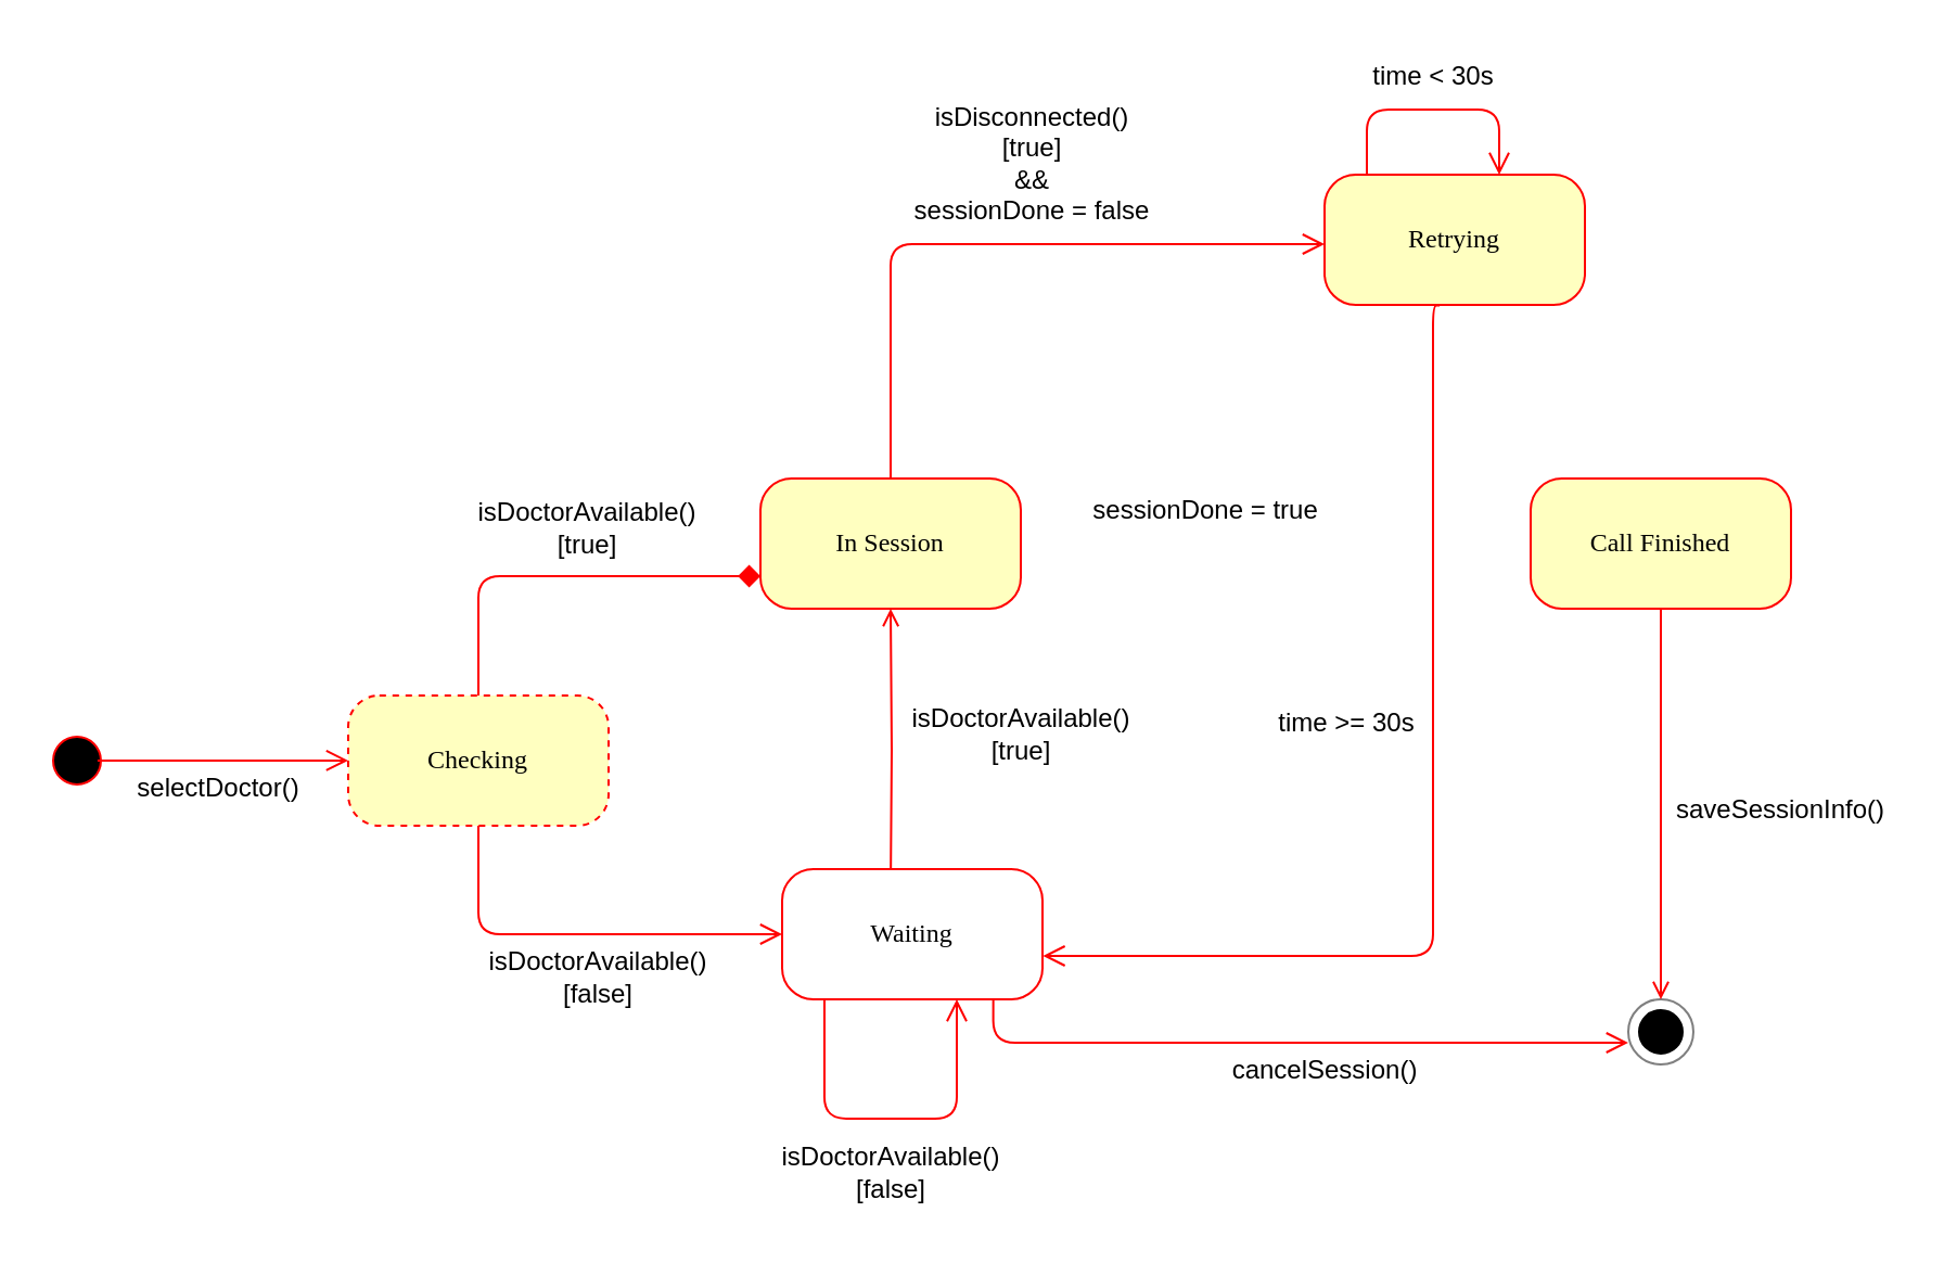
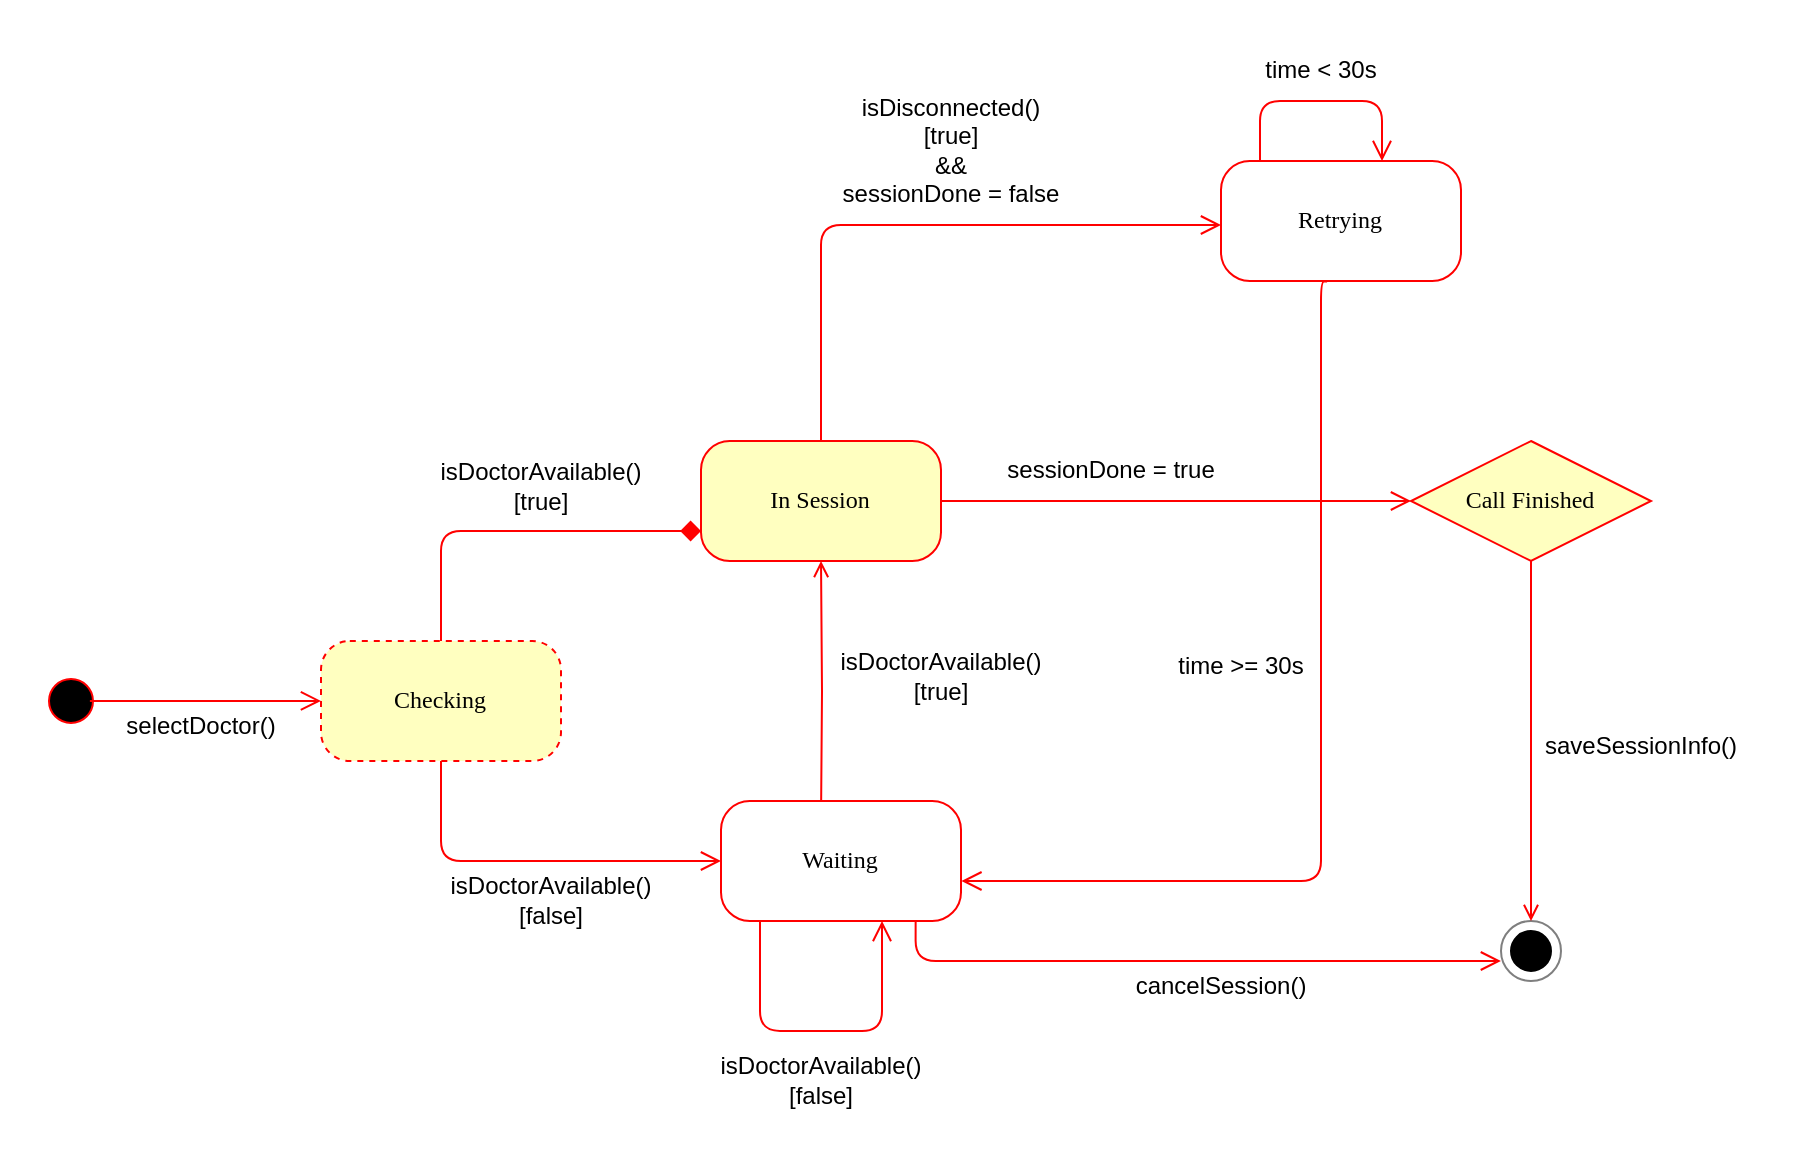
- <mxCell id="10" value="Retrying" style="rounded=1;whiteSpace=wrap;html=1;arcSize=24;fillColor=#ffffc0;strokeColor=#ff0000;shadow=0;comic=0;labelBackgroundColor=none;fontFamily=Verdana;fontSize=12;fontColor=#000000;align=center;" vertex="1" parent="1"><mxGeometry x="610" y="80" width="120" height="60" as="geometry" /></mxCell>
+ <mxCell id="10" value="Retrying" style="rounded=1;whiteSpace=wrap;html=1;arcSize=24;fillColor=#ffffff;strokeColor=#ff0000;shadow=0;comic=0;labelBackgroundColor=none;fontFamily=Verdana;fontSize=12;fontColor=#000000;align=center;" vertex="1" parent="1"><mxGeometry x="610" y="80" width="120" height="60" as="geometry" /></mxCell>
+ <mxCell id="16" style="edgeStyle=orthogonalEdgeStyle;html=1;labelBackgroundColor=none;endArrow=open;endSize=8;strokeColor=#ff0000;fontFamily=Verdana;fontSize=12;align=left;entryX=0;entryY=0.5;entryDx=0;entryDy=0;exitX=1;exitY=0.5;exitDx=0;exitDy=0;" edge="1" parent="1" source="8" target="15"><mxGeometry relative="1" as="geometry"><Array as="points" /><mxPoint x="550" y="305" as="sourcePoint" /><mxPoint x="680" y="250" as="targetPoint" /></mxGeometry></mxCell>
- <mxCell id="15" value="Call Finished" style="rounded=1;whiteSpace=wrap;html=1;arcSize=24;fillColor=#ffffc0;strokeColor=#ff0000;shadow=0;comic=0;labelBackgroundColor=none;fontFamily=Verdana;fontSize=12;fontColor=#000000;align=center;" vertex="1" parent="1"><mxGeometry x="705" y="220" width="120" height="60" as="geometry" /></mxCell>
+ <mxCell id="15" value="Call Finished" style="rhombus;whiteSpace=wrap;html=1;arcSize=24;fillColor=#ffffc0;strokeColor=#ff0000;shadow=0;comic=0;labelBackgroundColor=none;fontFamily=Verdana;fontSize=12;fontColor=#000000;align=center;" vertex="1" parent="1"><mxGeometry x="705" y="220" width="120" height="60" as="geometry" /></mxCell>
